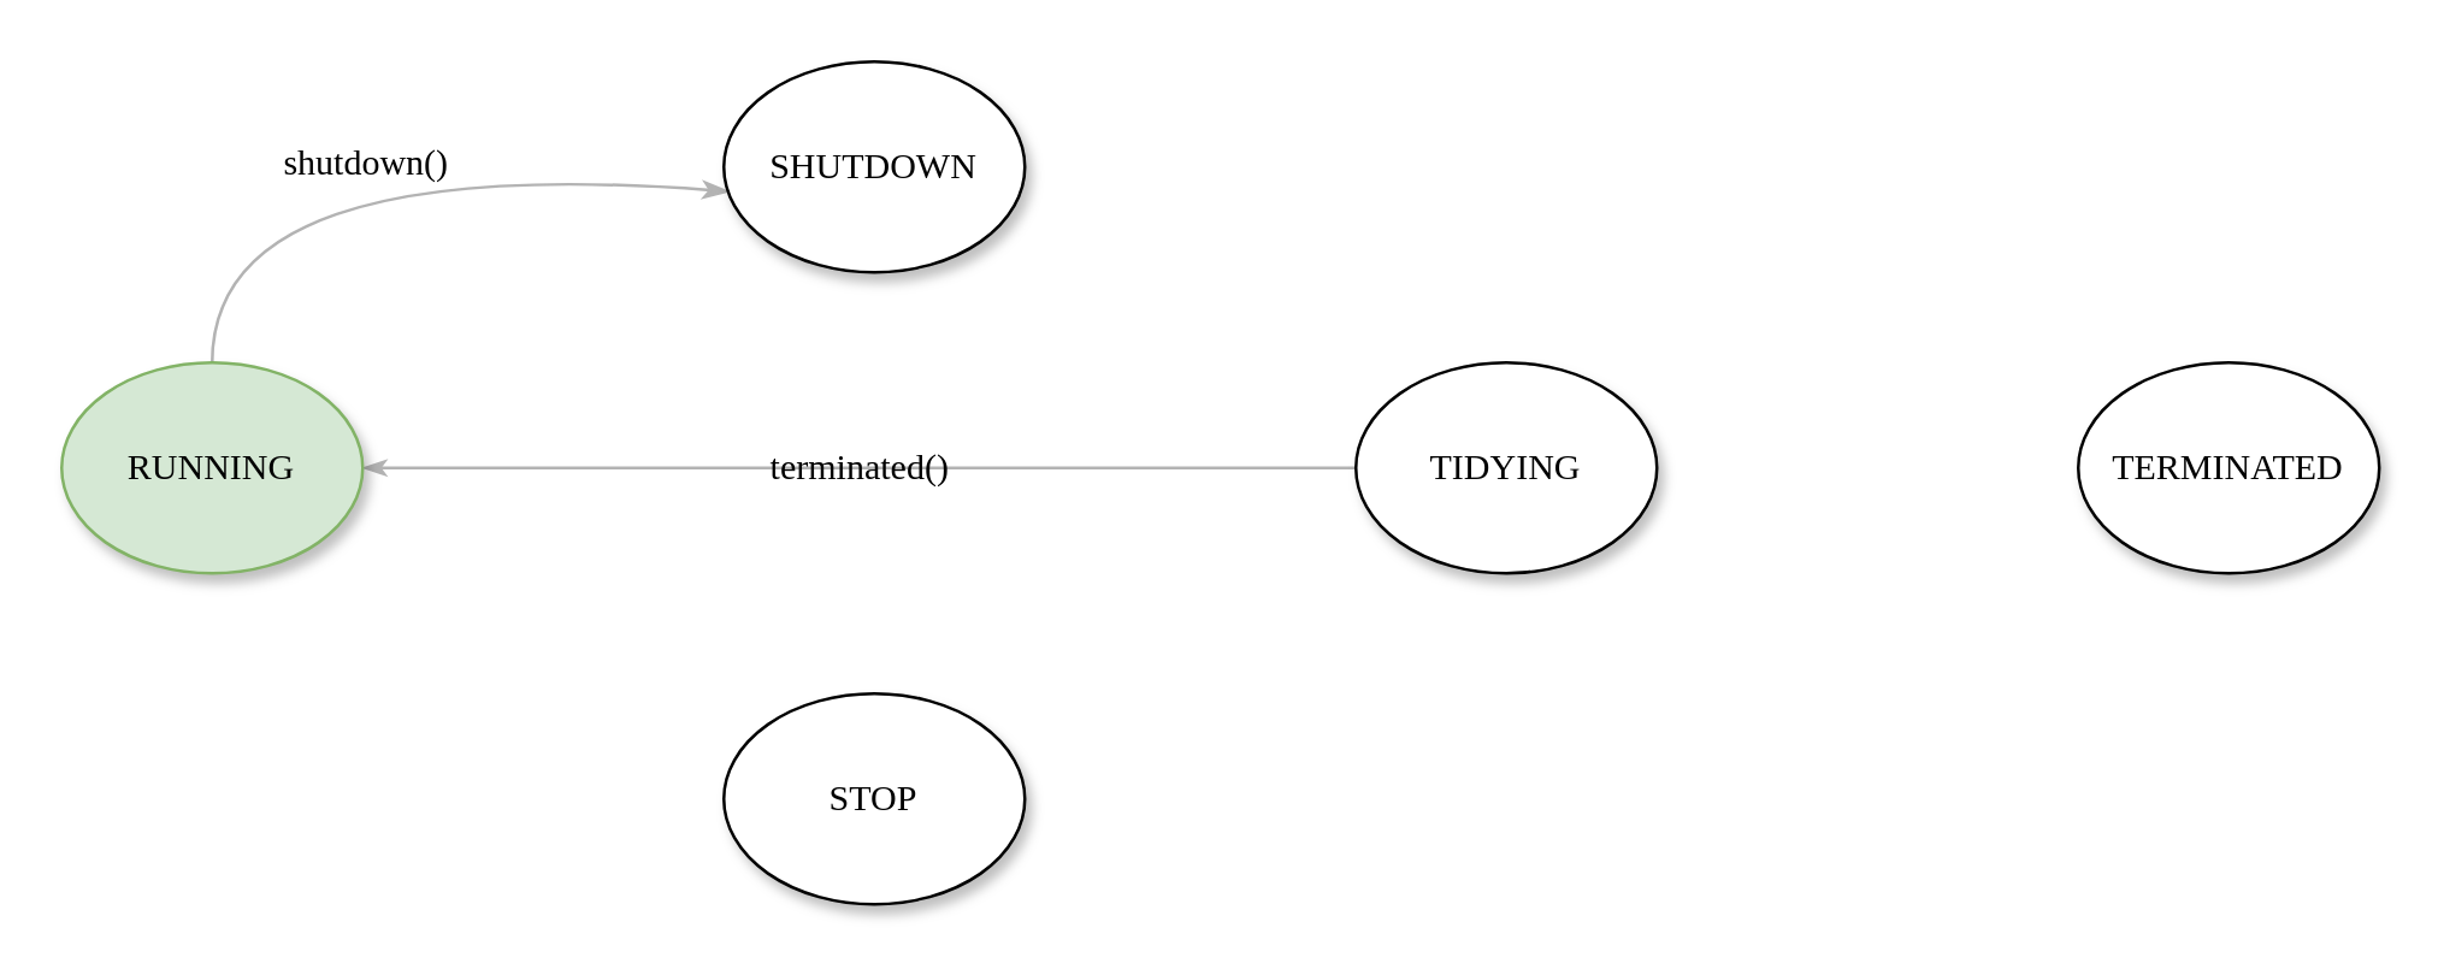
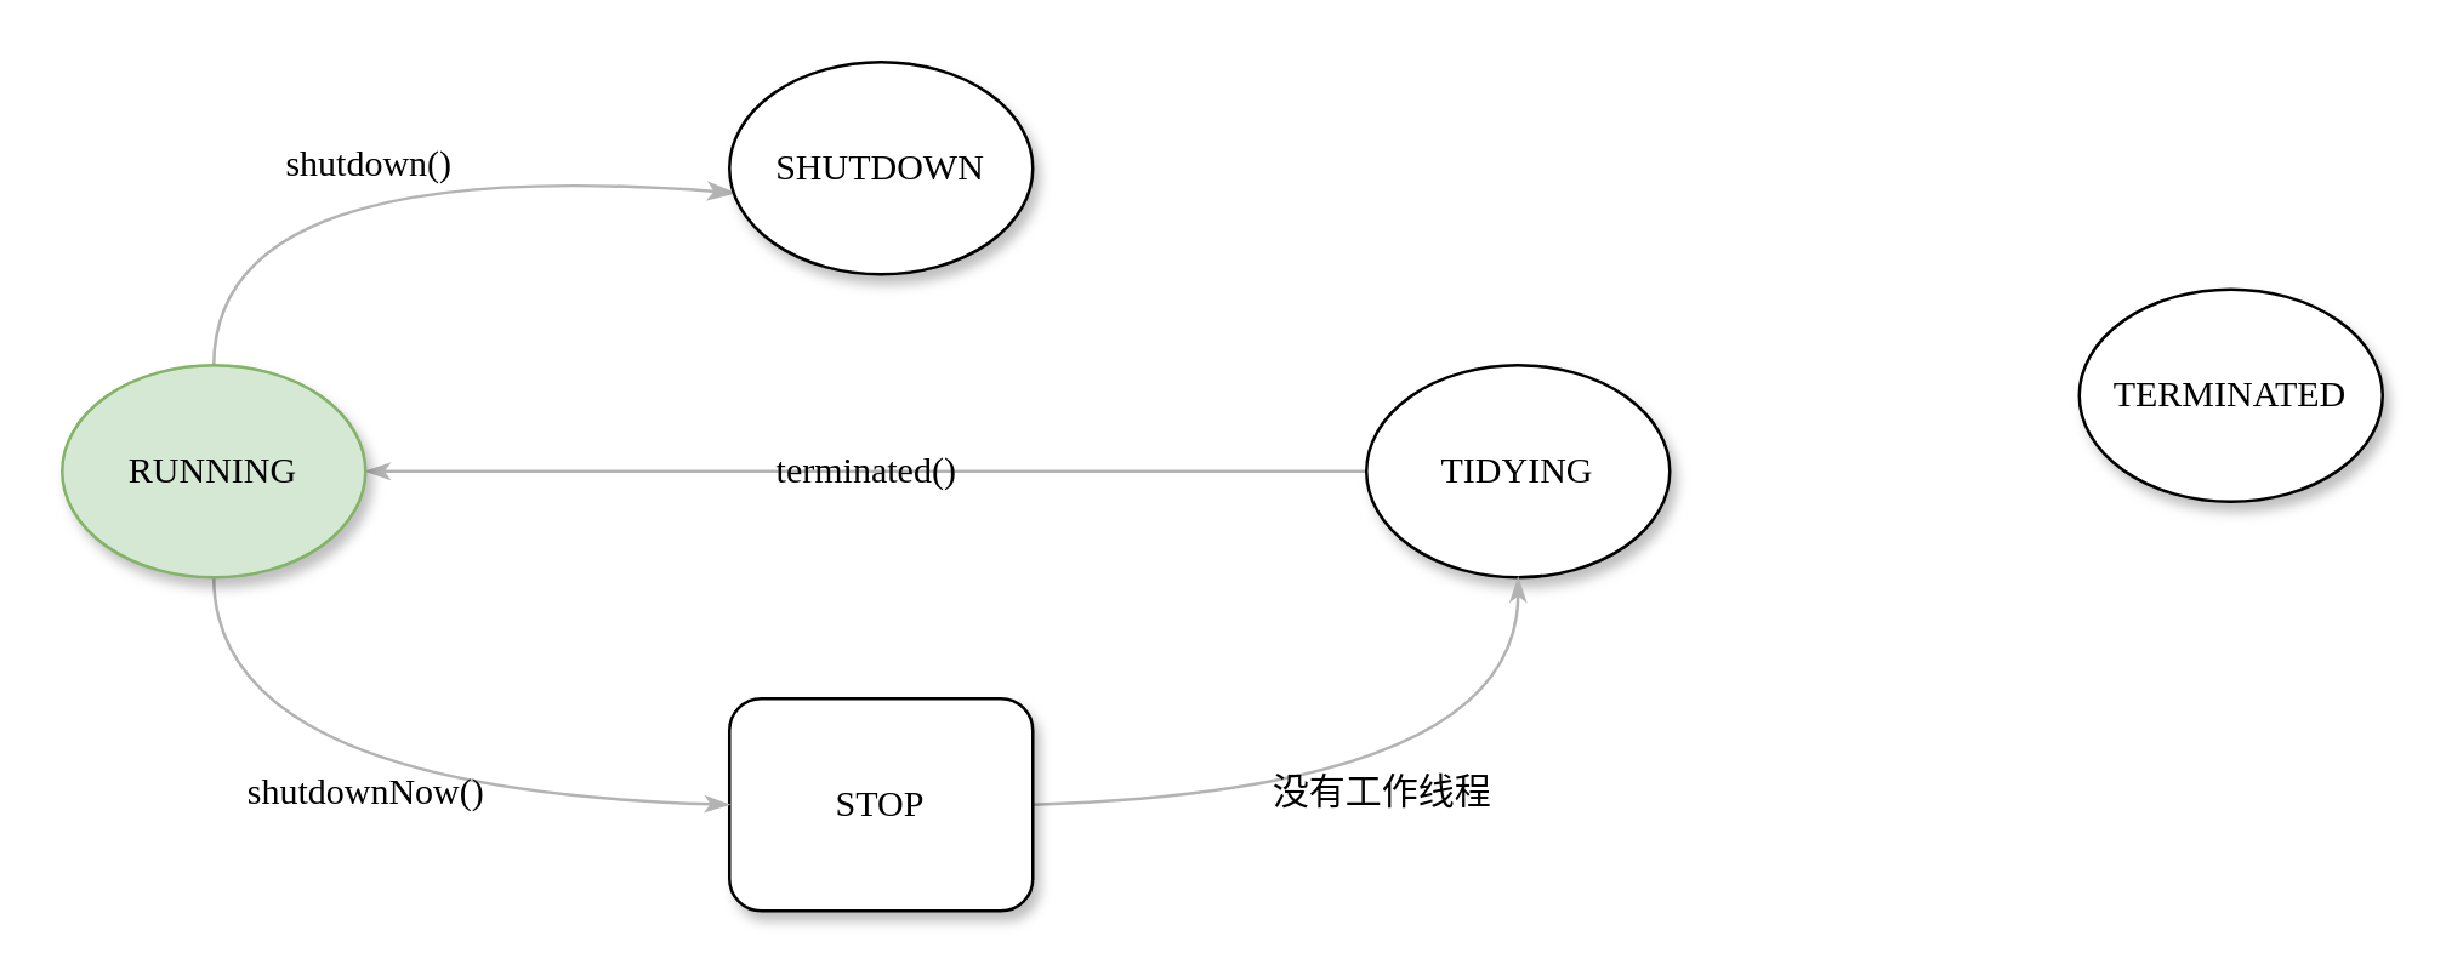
- <mxCell id="6" value="&lt;span&gt;TERMINATED&lt;/span&gt;" style="ellipse;whiteSpace=wrap;html=1;rounded=0;shadow=1;comic=0;labelBackgroundColor=none;strokeWidth=1;fontFamily=Verdana;fontSize=12;align=center;" parent="1" vertex="1"><mxGeometry x="690" y="120" width="100" height="70" as="geometry" /></mxCell>
+ <mxCell id="6" value="&lt;span&gt;TERMINATED&lt;/span&gt;" style="ellipse;whiteSpace=wrap;html=1;rounded=0;shadow=1;comic=0;labelBackgroundColor=none;strokeWidth=1;fontFamily=Verdana;fontSize=12;align=center;" parent="1" vertex="1"><mxGeometry x="685" y="95" width="100" height="70" as="geometry" /></mxCell>
+ <mxCell id="7" value="没有工作线程" style="edgeStyle=none;html=1;labelBackgroundColor=none;startArrow=none;startFill=0;startSize=5;endArrow=classicThin;endFill=1;endSize=5;jettySize=auto;orthogonalLoop=1;strokeColor=#B3B3B3;strokeWidth=1;fontFamily=Verdana;fontSize=12;entryX=0.5;entryY=1;entryDx=0;entryDy=0;exitX=1;exitY=0.5;exitDx=0;exitDy=0;curved=1;" parent="1" source="8" target="5" edge="1"><mxGeometry relative="1" as="geometry"><mxPoint x="371.398" y="468.984" as="targetPoint" /><Array as="points"><mxPoint x="500" y="260" /></Array></mxGeometry></mxCell>
+ <mxCell id="9" value="shutdownNow()" style="edgeStyle=none;html=1;labelBackgroundColor=none;startArrow=none;startFill=0;startSize=5;endArrow=classicThin;endFill=1;endSize=5;jettySize=auto;orthogonalLoop=1;strokeColor=#B3B3B3;strokeWidth=1;fontFamily=Verdana;fontSize=12;entryX=0;entryY=0.5;entryDx=0;entryDy=0;curved=1;" parent="1" source="10" target="8" edge="1"><mxGeometry relative="1" as="geometry"><mxPoint x="79.965" y="260.51" as="targetPoint" /><Array as="points"><mxPoint x="70" y="260" /></Array></mxGeometry></mxCell>
- <mxCell id="8" value="STOP" style="ellipse;whiteSpace=wrap;html=1;rounded=0;shadow=1;comic=0;labelBackgroundColor=none;strokeWidth=1;fontFamily=Verdana;fontSize=12;align=center;" parent="1" vertex="1"><mxGeometry x="240" y="230" width="100" height="70" as="geometry" /></mxCell>
+ <mxCell id="8" value="STOP" style="whiteSpace=wrap;html=1;shadow=1;comic=0;labelBackgroundColor=none;strokeWidth=1;fontFamily=Verdana;fontSize=12;align=center;rounded=1;" parent="1" vertex="1"><mxGeometry x="240" y="230" width="100" height="70" as="geometry" /></mxCell>
